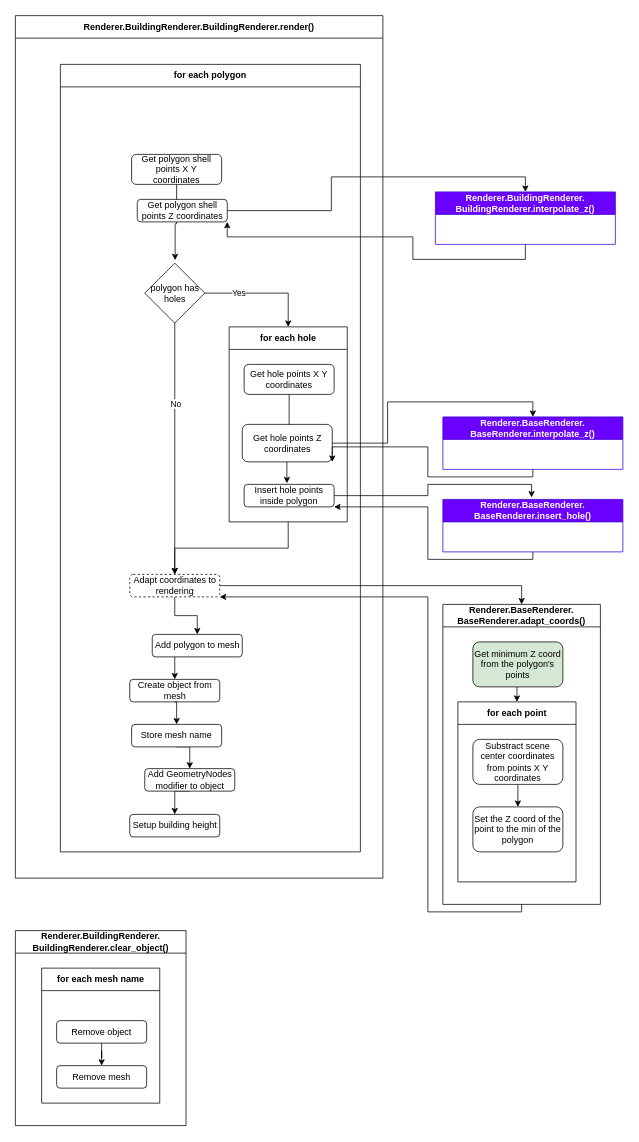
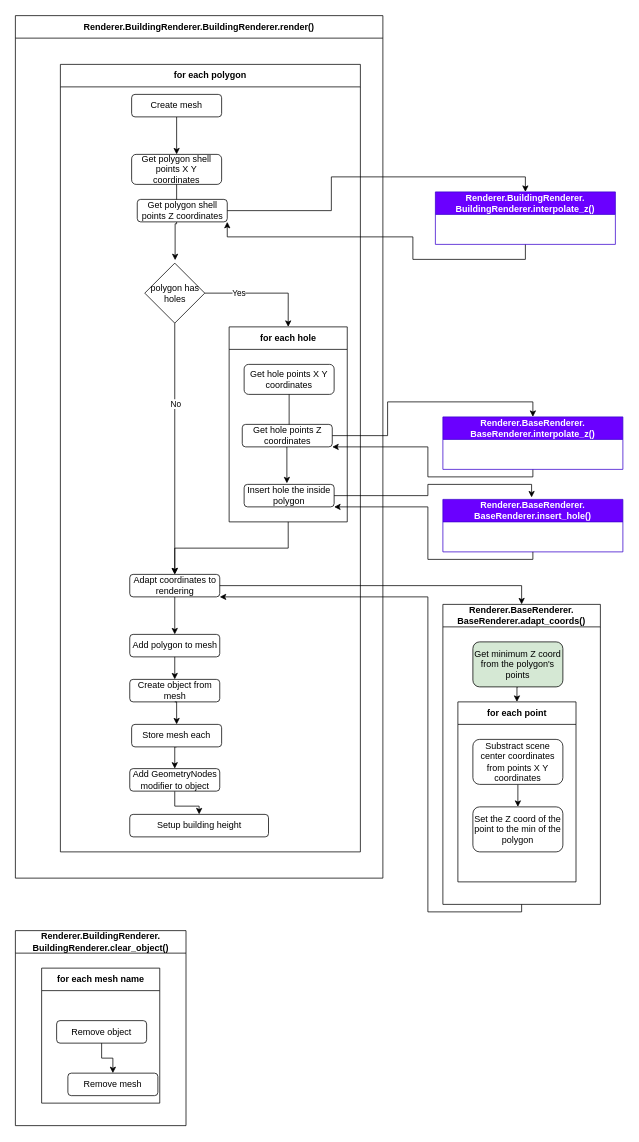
+ <mxCell id="5" value="Create mesh" style="rounded=1;whiteSpace=wrap;html=1;fontSize=12;glass=0;strokeWidth=1;shadow=0;" parent="3" vertex="1"><mxGeometry x="95" y="40" width="120" height="30" as="geometry" /></mxCell>
+ <mxCell id="4" style="edgeStyle=orthogonalEdgeStyle;rounded=0;orthogonalLoop=1;jettySize=auto;html=1;exitX=0.5;exitY=1;exitDx=0;exitDy=0;entryX=0.5;entryY=0;entryDx=0;entryDy=0;" parent="3" source="5" target="6" edge="1"><mxGeometry relative="1" as="geometry"><mxPoint x="150" y="120" as="targetPoint" /></mxGeometry></mxCell>
- <mxCell id="18" value="Get hole points Z coordinates" style="rounded=1;whiteSpace=wrap;html=1;fontSize=12;glass=0;strokeWidth=1;shadow=0;" parent="15" vertex="1"><mxGeometry x="17.5" y="130" width="120" height="50" as="geometry" /></mxCell>
+ <mxCell id="18" value="Get hole points Z coordinates" style="rounded=1;whiteSpace=wrap;html=1;fontSize=12;glass=0;strokeWidth=1;shadow=0;" parent="15" vertex="1"><mxGeometry x="17.5" y="130" width="120" height="30" as="geometry" /></mxCell>
- <mxCell id="19" value="Insert hole points inside polygon" style="rounded=1;whiteSpace=wrap;html=1;fontSize=12;glass=0;strokeWidth=1;shadow=0;" parent="15" vertex="1"><mxGeometry x="20" y="210" width="120" height="30" as="geometry" /></mxCell>
+ <mxCell id="19" value="Insert hole the inside polygon" style="rounded=1;whiteSpace=wrap;html=1;fontSize=12;glass=0;strokeWidth=1;shadow=0;" parent="15" vertex="1"><mxGeometry x="20" y="210" width="120" height="30" as="geometry" /></mxCell>
- <mxCell id="21" value="Adapt coordinates to rendering" style="rounded=1;whiteSpace=wrap;html=1;fontSize=12;glass=0;strokeWidth=1;shadow=0;dashed=1;" parent="3" vertex="1"><mxGeometry x="92.5" y="680" width="120" height="30" as="geometry" /></mxCell>
+ <mxCell id="21" value="Adapt coordinates to rendering" style="rounded=1;whiteSpace=wrap;html=1;fontSize=12;glass=0;strokeWidth=1;shadow=0;" parent="3" vertex="1"><mxGeometry x="92.5" y="680" width="120" height="30" as="geometry" /></mxCell>
- <mxCell id="22" value="Add polygon to mesh" style="rounded=1;whiteSpace=wrap;html=1;fontSize=12;glass=0;strokeWidth=1;shadow=0;" parent="3" vertex="1"><mxGeometry x="122.5" y="760" width="120" height="30" as="geometry" /></mxCell>
+ <mxCell id="22" value="Add polygon to mesh" style="rounded=1;whiteSpace=wrap;html=1;fontSize=12;glass=0;strokeWidth=1;shadow=0;" parent="3" vertex="1"><mxGeometry x="92.5" y="760" width="120" height="30" as="geometry" /></mxCell>
- <mxCell id="32" value="Store mesh name" style="rounded=1;whiteSpace=wrap;html=1;fontSize=12;glass=0;strokeWidth=1;shadow=0;" parent="3" vertex="1"><mxGeometry x="95" y="880" width="120" height="30" as="geometry" /></mxCell>
+ <mxCell id="32" value="Store mesh each" style="rounded=1;whiteSpace=wrap;html=1;fontSize=12;glass=0;strokeWidth=1;shadow=0;" parent="3" vertex="1"><mxGeometry x="95" y="880" width="120" height="30" as="geometry" /></mxCell>
- <mxCell id="35" value="Add GeometryNodes modifier to object" style="rounded=1;whiteSpace=wrap;html=1;fontSize=12;glass=0;strokeWidth=1;shadow=0;" parent="3" vertex="1"><mxGeometry x="112.5" y="939" width="120" height="30" as="geometry" /></mxCell>
+ <mxCell id="35" value="Add GeometryNodes modifier to object" style="rounded=1;whiteSpace=wrap;html=1;fontSize=12;glass=0;strokeWidth=1;shadow=0;" parent="3" vertex="1"><mxGeometry x="92.5" y="939" width="120" height="30" as="geometry" /></mxCell>
- <mxCell id="36" value="Setup building height" style="rounded=1;whiteSpace=wrap;html=1;fontSize=12;glass=0;strokeWidth=1;shadow=0;" parent="3" vertex="1"><mxGeometry x="92.5" y="1000" width="120" height="30" as="geometry" /></mxCell>
+ <mxCell id="36" value="Setup building height" style="rounded=1;whiteSpace=wrap;html=1;fontSize=12;glass=0;strokeWidth=1;shadow=0;" parent="3" vertex="1"><mxGeometry x="92.5" y="1000" width="185" height="30" as="geometry" /></mxCell>
- <mxCell id="52" value="Remove mesh" style="rounded=1;whiteSpace=wrap;html=1;fontSize=12;glass=0;strokeWidth=1;shadow=0;" parent="50" vertex="1"><mxGeometry x="20" y="130.04" width="120" height="30" as="geometry" /></mxCell>
+ <mxCell id="52" value="Remove mesh" style="rounded=1;whiteSpace=wrap;html=1;fontSize=12;glass=0;strokeWidth=1;shadow=0;" parent="50" vertex="1"><mxGeometry x="35" y="140.04" width="120" height="30" as="geometry" /></mxCell>
